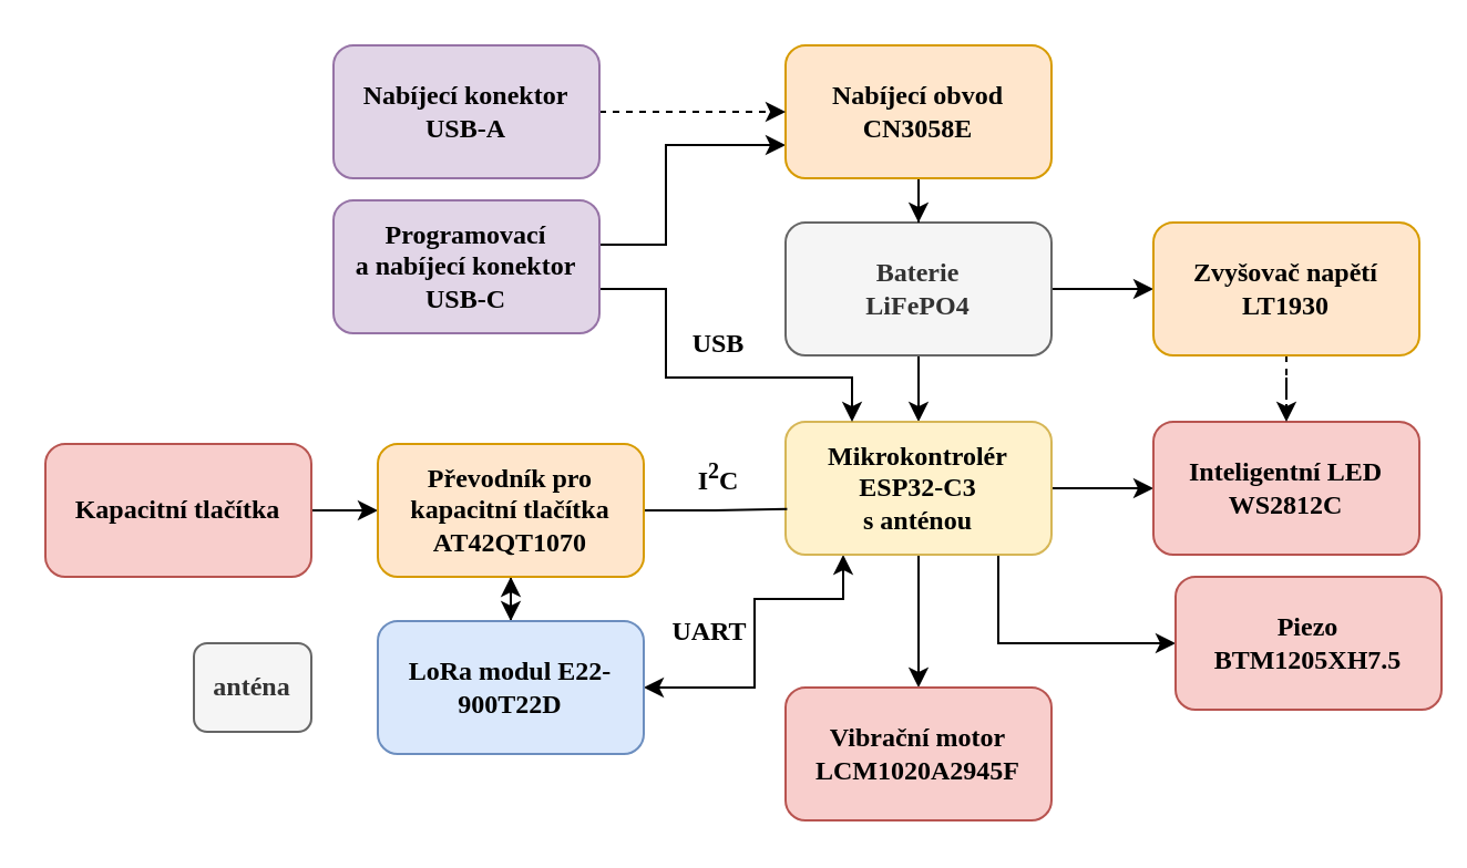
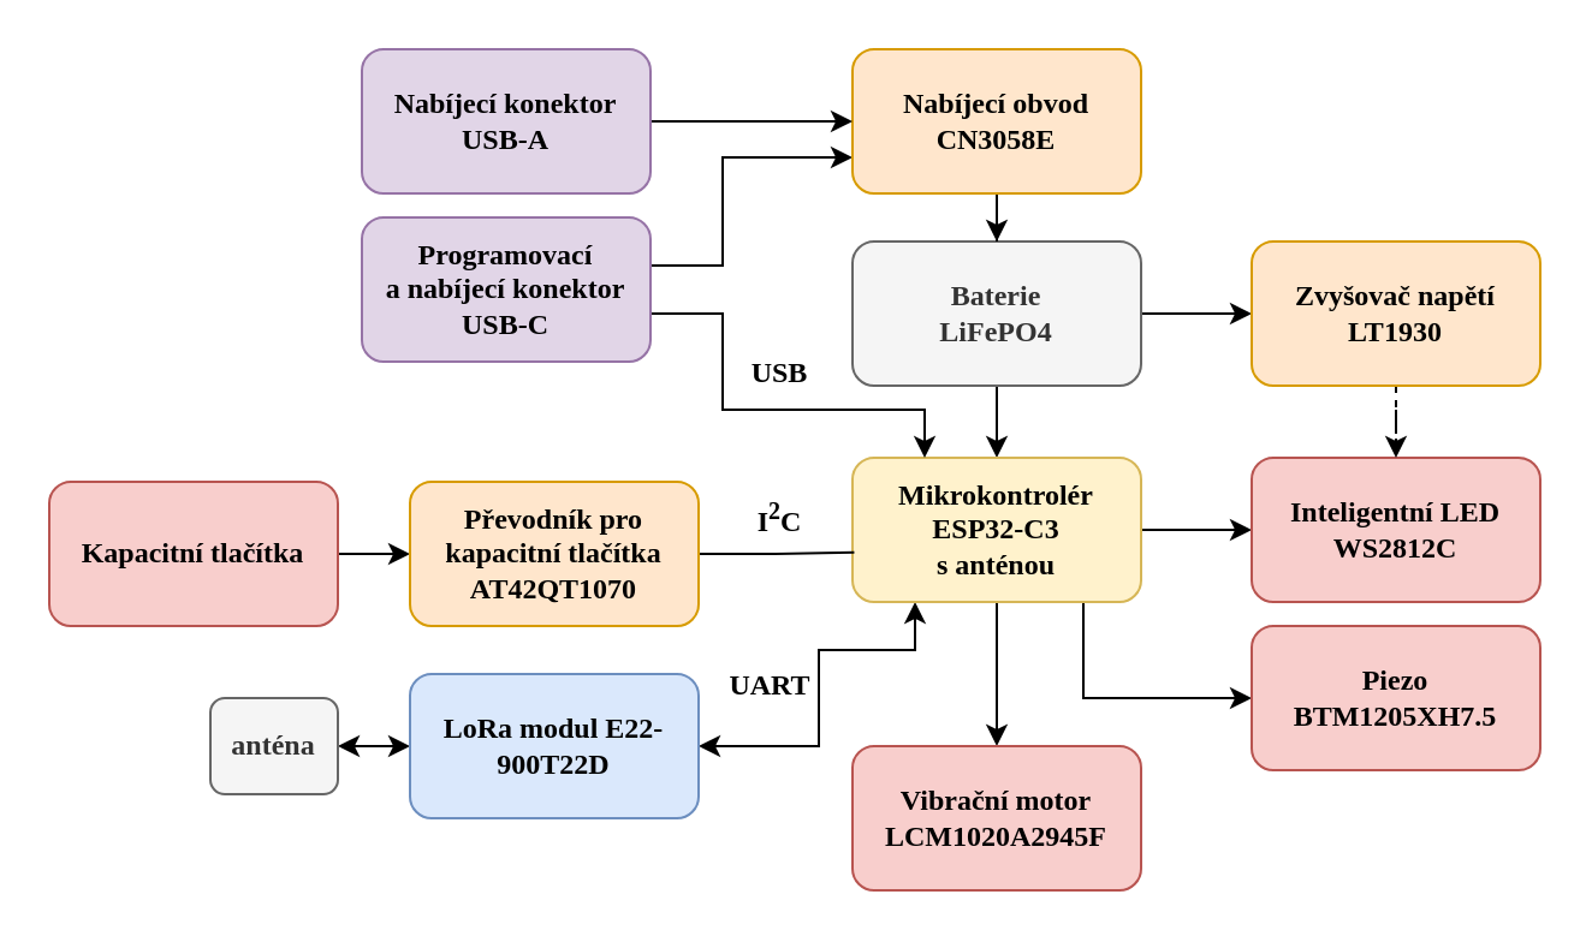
- <mxCell id="27" style="edgeStyle=orthogonalEdgeStyle;rounded=0;orthogonalLoop=1;jettySize=auto;html=1;entryX=0;entryY=0.5;entryDx=0;entryDy=0;fontFamily=Times New Roman;dashed=1;" parent="1" source="28" target="20" edge="1"><mxGeometry relative="1" as="geometry" /></mxCell>
+ <mxCell id="27" style="edgeStyle=orthogonalEdgeStyle;rounded=0;orthogonalLoop=1;jettySize=auto;html=1;entryX=0;entryY=0.5;entryDx=0;entryDy=0;fontFamily=Times New Roman;" parent="1" source="28" target="20" edge="1"><mxGeometry relative="1" as="geometry" /></mxCell>
- <mxCell id="10" style="edgeStyle=orthogonalEdgeStyle;rounded=0;orthogonalLoop=1;jettySize=auto;html=1;fontFamily=Times New Roman;startArrow=classic;startFill=1;" parent="1" source="11" target="24" edge="1"><mxGeometry relative="1" as="geometry" /></mxCell>
+ <mxCell id="10" style="edgeStyle=orthogonalEdgeStyle;rounded=0;orthogonalLoop=1;jettySize=auto;html=1;entryX=1;entryY=0.5;entryDx=0;entryDy=0;fontFamily=Times New Roman;startArrow=classic;startFill=1;" parent="1" source="11" target="21" edge="1"><mxGeometry relative="1" as="geometry" /></mxCell>
- <mxCell id="15" value="&lt;div&gt;Piezo &lt;br&gt;&lt;/div&gt;&lt;div&gt;BTM1205XH7.5&lt;/div&gt;" style="rounded=1;whiteSpace=wrap;html=1;fontStyle=1;fillColor=#f8cecc;strokeColor=#b85450;fontFamily=Times New Roman;" parent="1" vertex="1"><mxGeometry x="530" y="260" width="120" height="60" as="geometry" /></mxCell>
+ <mxCell id="15" value="&lt;div&gt;Piezo &lt;br&gt;&lt;/div&gt;&lt;div&gt;BTM1205XH7.5&lt;/div&gt;" style="rounded=1;whiteSpace=wrap;html=1;fontStyle=1;fillColor=#f8cecc;strokeColor=#b85450;fontFamily=Times New Roman;" parent="1" vertex="1"><mxGeometry x="520" y="260" width="120" height="60" as="geometry" /></mxCell>
